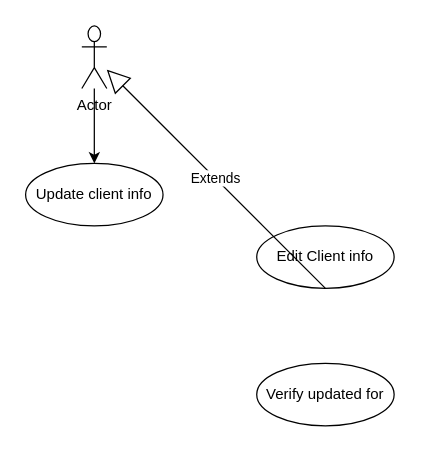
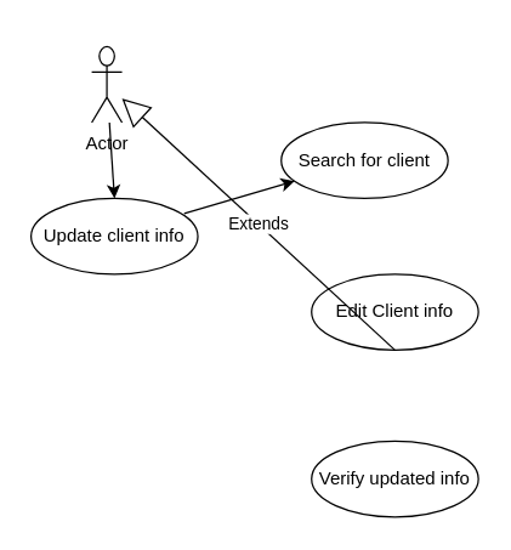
- <mxCell id="2" value="Actor" style="shape=umlActor;verticalLabelPosition=bottom;verticalAlign=top;html=1;" vertex="1" parent="1"><mxGeometry x="65" y="20" width="20" height="50" as="geometry" /></mxCell>
+ <mxCell id="2" value="Actor" style="shape=umlActor;verticalLabelPosition=bottom;verticalAlign=top;html=1;" vertex="1" parent="1"><mxGeometry x="60" y="30" width="20" height="50" as="geometry" /></mxCell>
+ <mxCell id="7" value="Search for client" style="ellipse;whiteSpace=wrap;html=1;" vertex="1" parent="1"><mxGeometry x="185" y="80" width="110" height="50" as="geometry" /></mxCell>
+ <mxCell id="8" value="" style="endArrow=classic;html=1;rounded=0;exitX=0.918;exitY=0.2;exitDx=0;exitDy=0;exitPerimeter=0;" edge="1" parent="1" source="4" target="7"><mxGeometry width="50" height="50" relative="1" as="geometry"><mxPoint x="95" y="90" as="sourcePoint" /><mxPoint x="95" y="150" as="targetPoint" /></mxGeometry></mxCell>
- <mxCell id="5" value="Verify updated for" style="ellipse;whiteSpace=wrap;html=1;" vertex="1" parent="1"><mxGeometry x="205" y="290" width="110" height="50" as="geometry" /></mxCell>
+ <mxCell id="5" value="Verify updated info" style="ellipse;whiteSpace=wrap;html=1;" vertex="1" parent="1"><mxGeometry x="205" y="290" width="110" height="50" as="geometry" /></mxCell>
